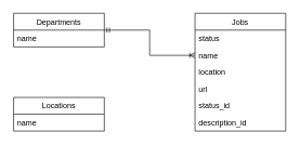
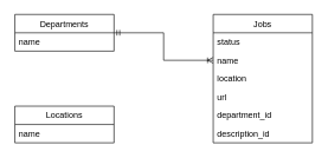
- <mxCell id="12" value="status_id" style="text;strokeColor=none;fillColor=none;align=left;verticalAlign=top;spacingLeft=4;spacingRight=4;overflow=hidden;rotatable=0;points=[[0,0.5],[1,0.5]];portConstraint=eastwest;" vertex="1" parent="7"><mxGeometry y="130" width="140" height="26" as="geometry" /></mxCell>
+ <mxCell id="12" value="department_id" style="text;strokeColor=none;fillColor=none;align=left;verticalAlign=top;spacingLeft=4;spacingRight=4;overflow=hidden;rotatable=0;points=[[0,0.5],[1,0.5]];portConstraint=eastwest;" vertex="1" parent="7"><mxGeometry y="130" width="140" height="26" as="geometry" /></mxCell>
